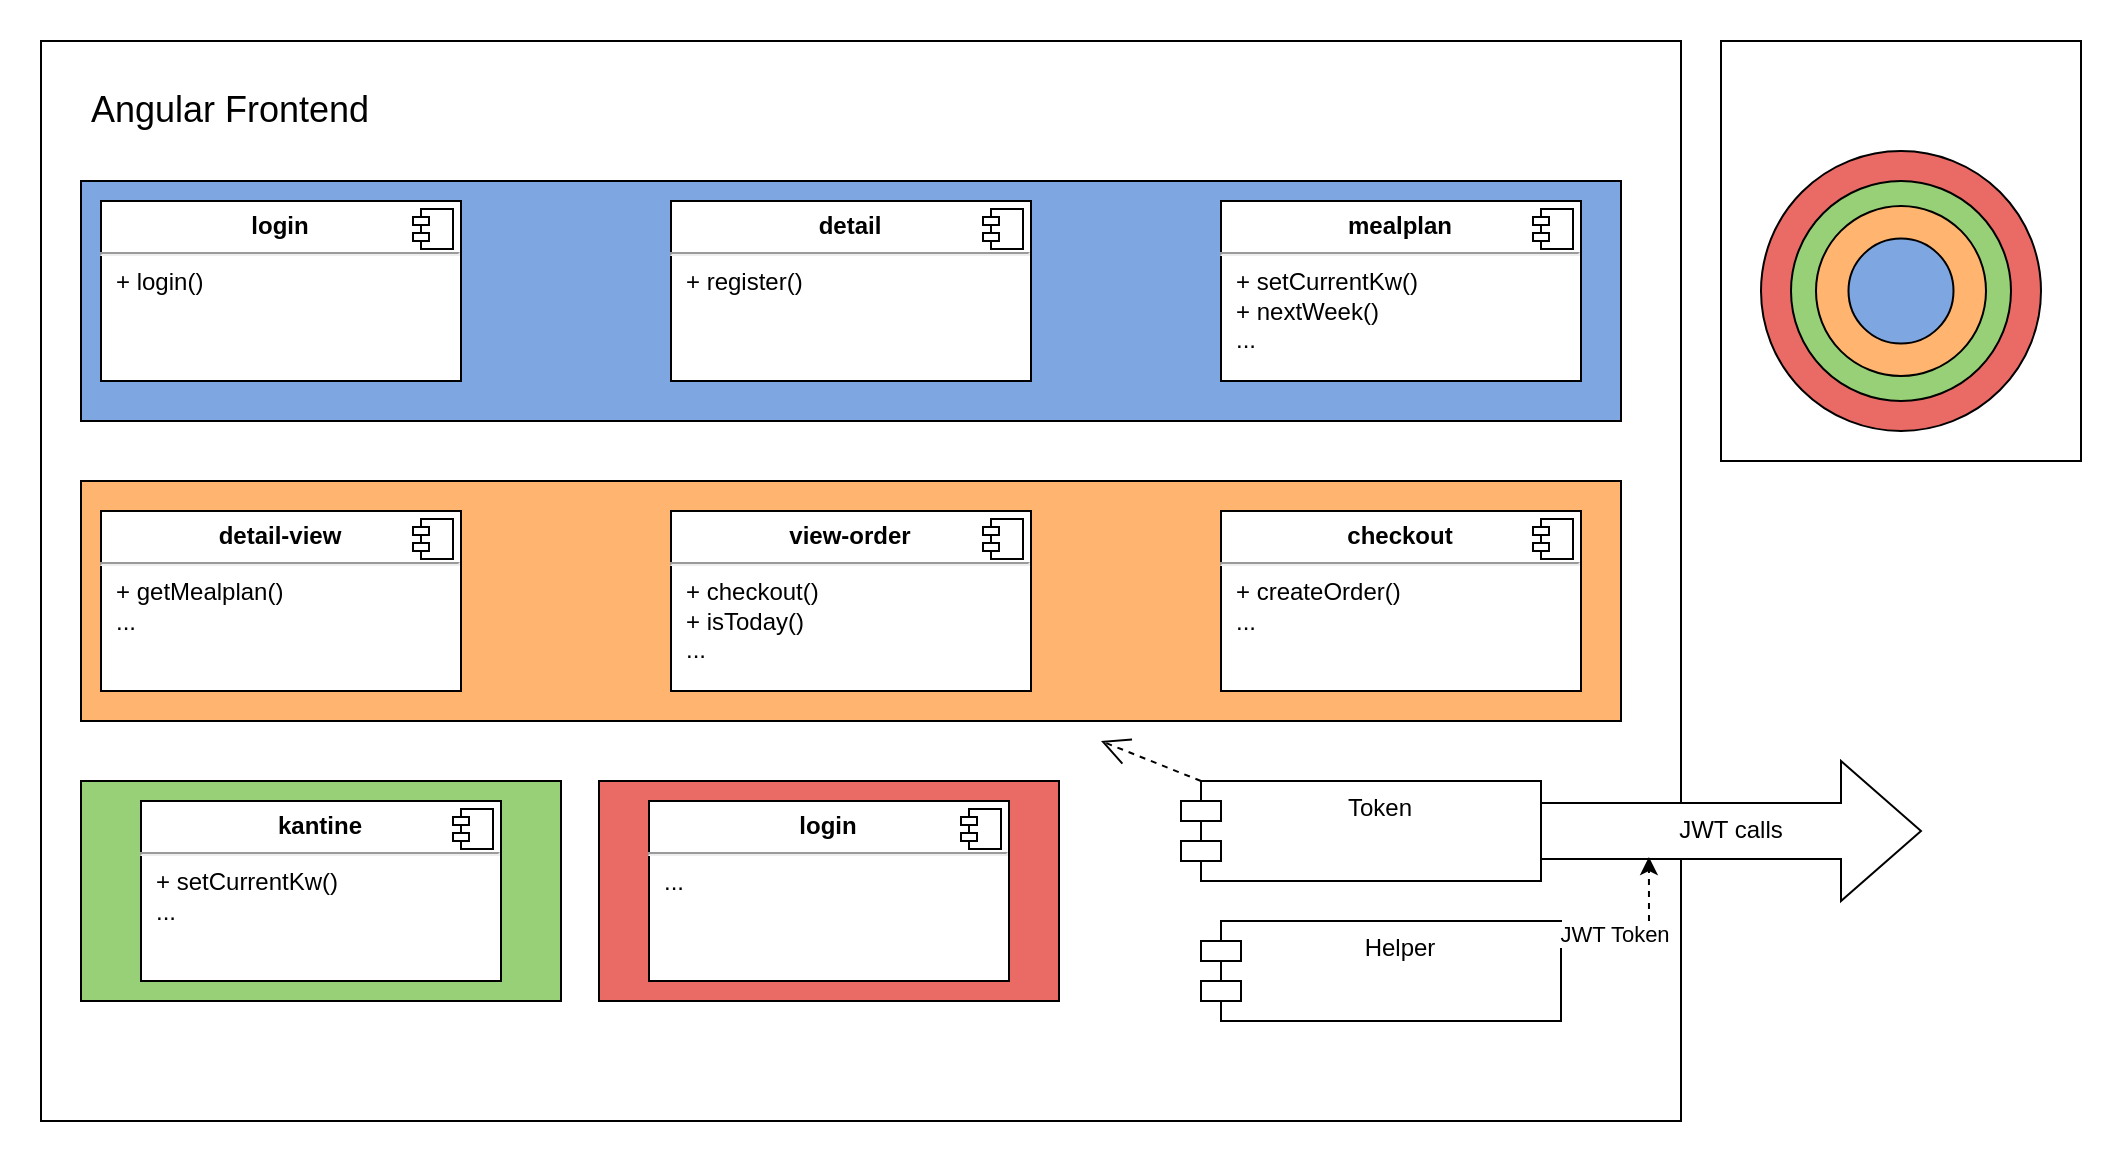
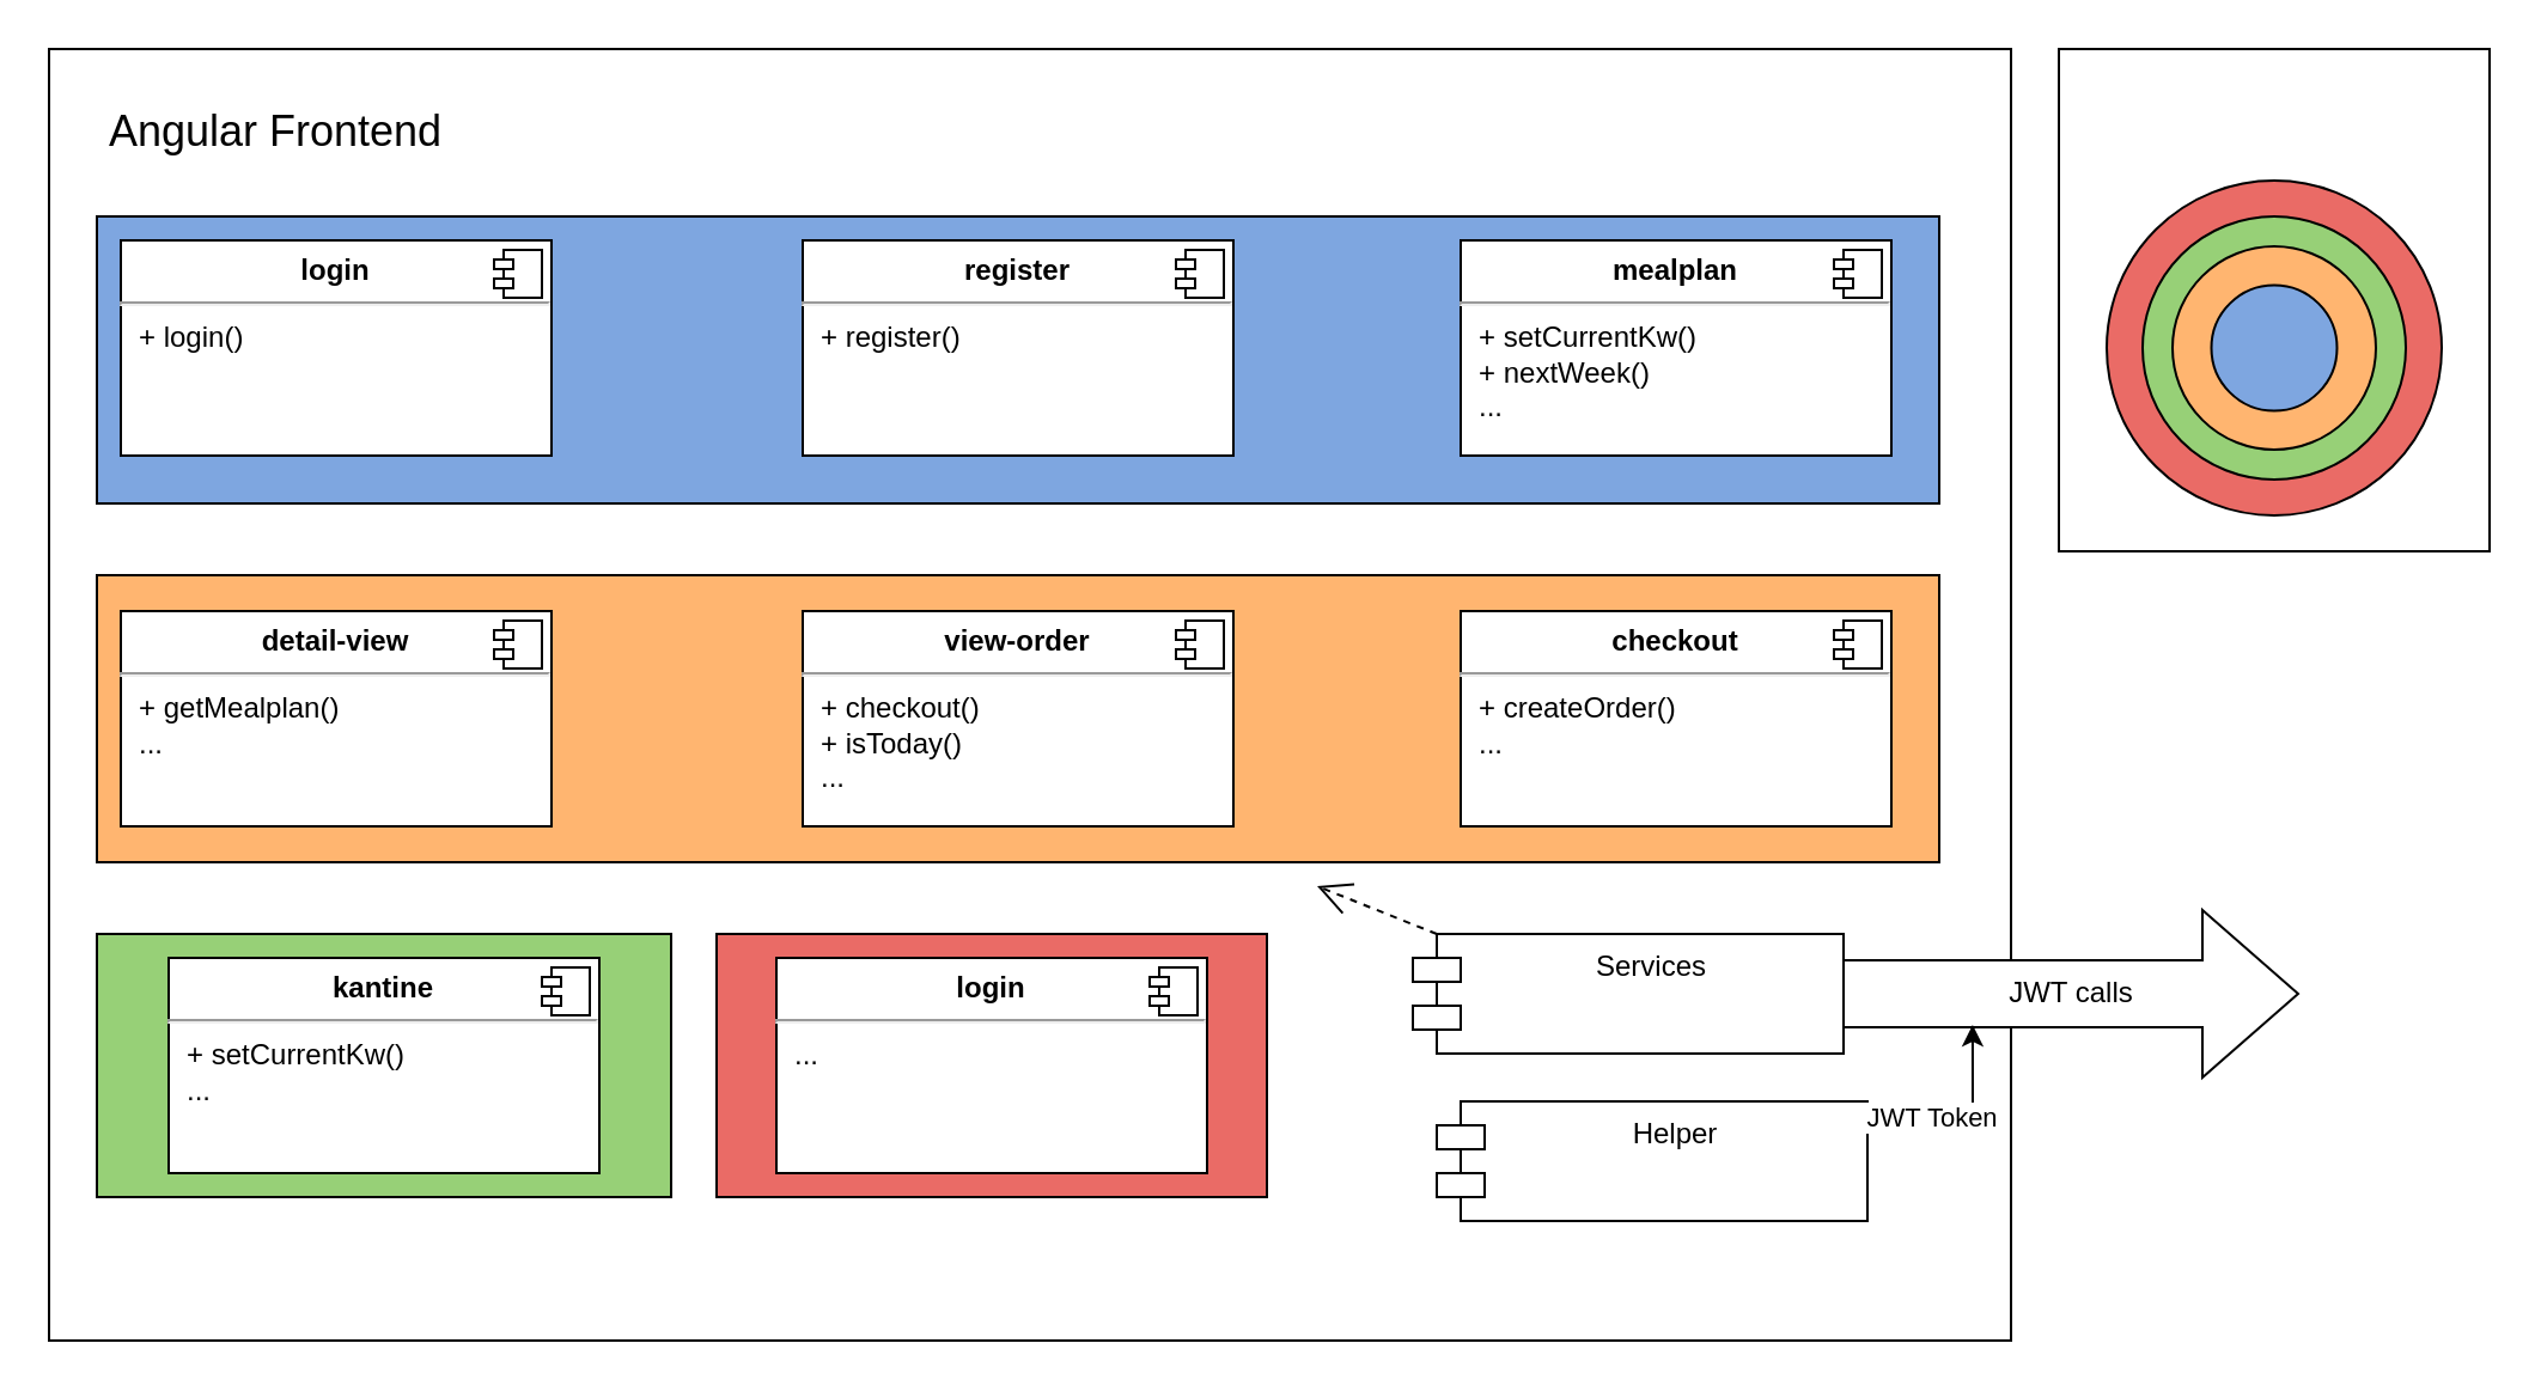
- <mxCell id="15" value="&lt;p style=&quot;margin:0px;margin-top:6px;text-align:center;&quot;&gt;&lt;b&gt;detail&lt;/b&gt;&lt;/p&gt;&lt;hr&gt;&lt;p style=&quot;margin:0px;margin-left:8px;&quot;&gt;+ register()&lt;/p&gt;" style="align=left;overflow=fill;html=1;dropTarget=0;whiteSpace=wrap;" parent="1" vertex="1"><mxGeometry x="335" y="100" width="180" height="90" as="geometry" /></mxCell>
+ <mxCell id="15" value="&lt;p style=&quot;margin:0px;margin-top:6px;text-align:center;&quot;&gt;&lt;b&gt;register&lt;/b&gt;&lt;/p&gt;&lt;hr&gt;&lt;p style=&quot;margin:0px;margin-left:8px;&quot;&gt;+ register()&lt;/p&gt;" style="align=left;overflow=fill;html=1;dropTarget=0;whiteSpace=wrap;" parent="1" vertex="1"><mxGeometry x="335" y="100" width="180" height="90" as="geometry" /></mxCell>
- <mxCell id="21" value="Token" style="shape=module;align=left;spacingLeft=20;align=center;verticalAlign=top;whiteSpace=wrap;html=1;" parent="1" vertex="1"><mxGeometry x="590" y="390" width="180" height="50" as="geometry" /></mxCell>
+ <mxCell id="21" value="Services" style="shape=module;align=left;spacingLeft=20;align=center;verticalAlign=top;whiteSpace=wrap;html=1;" parent="1" vertex="1"><mxGeometry x="590" y="390" width="180" height="50" as="geometry" /></mxCell>
- <mxCell id="33" style="edgeStyle=orthogonalEdgeStyle;rounded=0;orthogonalLoop=1;jettySize=auto;html=1;entryX=0.284;entryY=0.686;entryDx=0;entryDy=0;entryPerimeter=0;dashed=1;" parent="1" source="22" target="32" edge="1"><mxGeometry relative="1" as="geometry"><Array as="points"><mxPoint x="824" y="470" /></Array></mxGeometry></mxCell>
+ <mxCell id="33" style="edgeStyle=orthogonalEdgeStyle;rounded=0;orthogonalLoop=1;jettySize=auto;html=1;entryX=0.284;entryY=0.686;entryDx=0;entryDy=0;entryPerimeter=0;" parent="1" source="22" target="32" edge="1"><mxGeometry relative="1" as="geometry"><Array as="points"><mxPoint x="824" y="470" /></Array></mxGeometry></mxCell>
